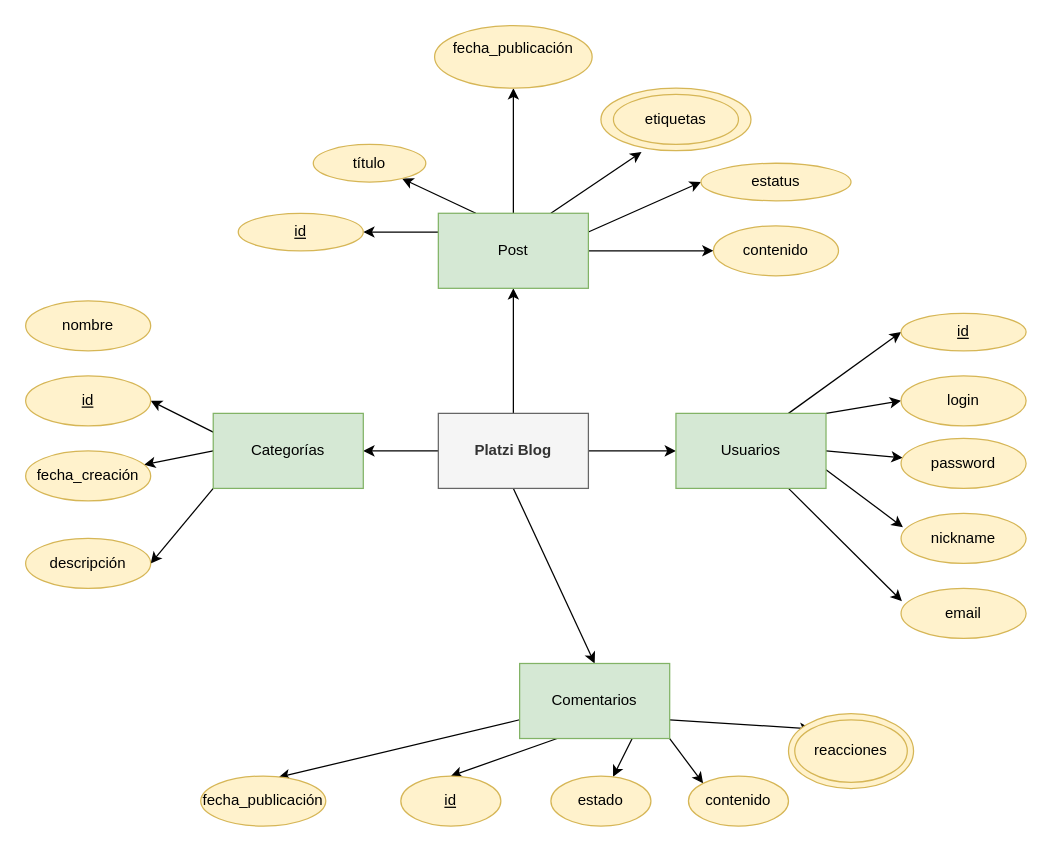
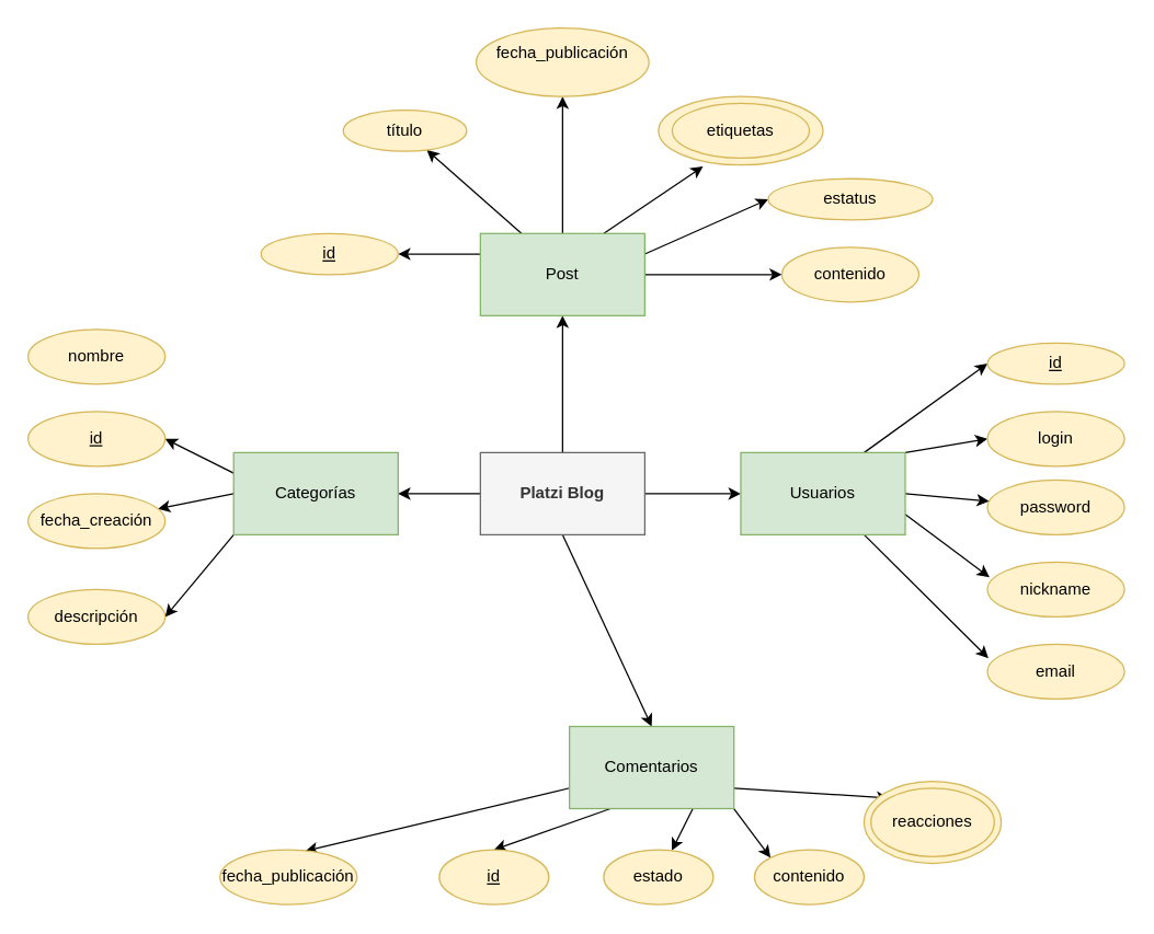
- <mxCell id="30" value="&lt;font color=&quot;#000000&quot;&gt;título&lt;/font&gt;" style="ellipse;whiteSpace=wrap;html=1;fillColor=#fff2cc;strokeColor=#d6b656;" vertex="1" parent="1"><mxGeometry x="250" y="115" width="90" height="30" as="geometry" /></mxCell>
+ <mxCell id="30" value="&lt;font color=&quot;#000000&quot;&gt;título&lt;/font&gt;" style="ellipse;whiteSpace=wrap;html=1;fillColor=#fff2cc;strokeColor=#d6b656;" vertex="1" parent="1"><mxGeometry x="250" y="80" width="90" height="30" as="geometry" /></mxCell>
